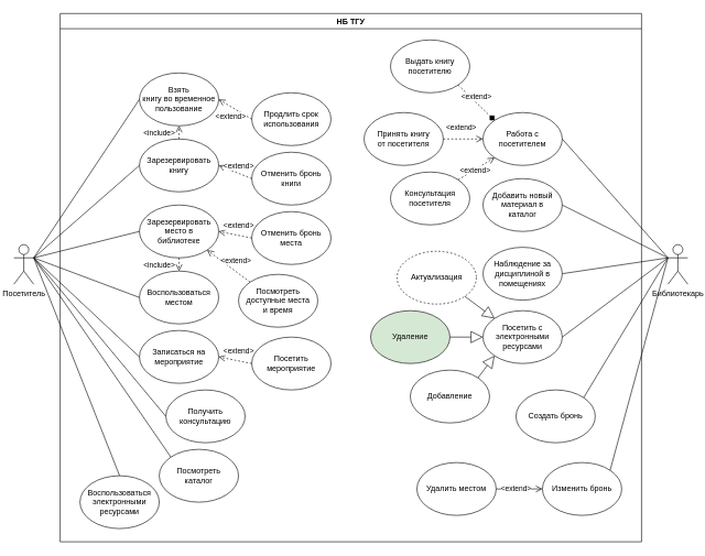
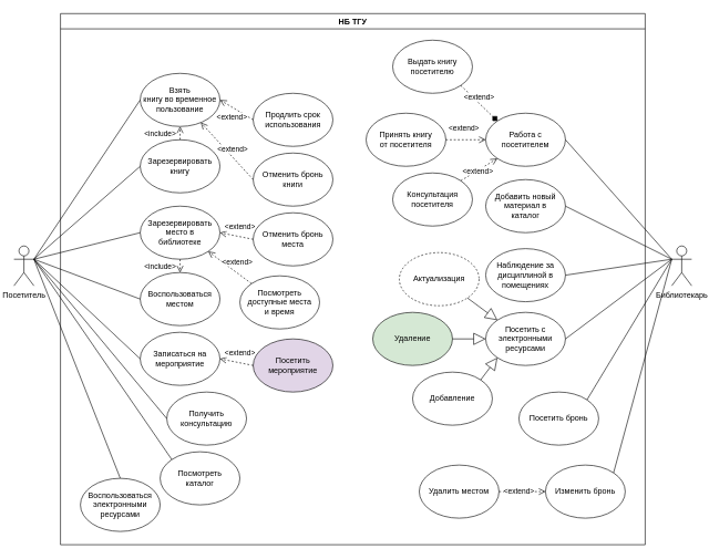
- <mxCell id="13" value="&amp;lt;extend&amp;gt;" style="html=1;verticalAlign=bottom;endArrow=open;dashed=1;endSize=8;curved=0;rounded=0;exitX=0;exitY=0.5;exitDx=0;exitDy=0;entryX=1;entryY=0.5;entryDx=0;entryDy=0;" parent="2" source="11" target="5" edge="1"><mxGeometry x="-0.172" y="-2" relative="1" as="geometry"><mxPoint x="270" y="360" as="sourcePoint" /><mxPoint x="232" y="358" as="targetPoint" /><mxPoint as="offset" /></mxGeometry></mxCell>
+ <mxCell id="13" value="&amp;lt;extend&amp;gt;" style="html=1;verticalAlign=bottom;endArrow=open;dashed=1;endSize=8;curved=0;rounded=0;exitX=0;exitY=0.5;exitDx=0;exitDy=0;" parent="2" source="11" target="3" edge="1"><mxGeometry x="-0.172" y="-2" relative="1" as="geometry"><mxPoint x="270" y="360" as="sourcePoint" /><mxPoint x="232" y="358" as="targetPoint" /><mxPoint as="offset" /></mxGeometry></mxCell>
- <mxCell id="22" value="Посетить&lt;div&gt;мероприятие&lt;/div&gt;" style="ellipse;whiteSpace=wrap;html=1;" parent="2" vertex="1"><mxGeometry x="290" y="490" width="120" height="80" as="geometry" /></mxCell>
+ <mxCell id="22" value="Посетить&lt;div&gt;мероприятие&lt;/div&gt;" style="ellipse;whiteSpace=wrap;html=1;fillColor=#e1d5e7;" parent="2" vertex="1"><mxGeometry x="290" y="490" width="120" height="80" as="geometry" /></mxCell>
- <mxCell id="36" value="Создать бронь" style="ellipse;whiteSpace=wrap;html=1;" parent="2" vertex="1"><mxGeometry x="690" y="570" width="120" height="80" as="geometry" /></mxCell>
+ <mxCell id="36" value="Посетить бронь" style="ellipse;whiteSpace=wrap;html=1;" parent="2" vertex="1"><mxGeometry x="690" y="570" width="120" height="80" as="geometry" /></mxCell>
- <mxCell id="39" value="&amp;lt;extend&amp;gt;" style="html=1;verticalAlign=bottom;endArrow=open;dashed=0;endSize=8;curved=0;rounded=0;entryX=0;entryY=0.5;entryDx=0;entryDy=0;exitX=1;exitY=0.5;exitDx=0;exitDy=0;" parent="2" source="38" target="37" edge="1"><mxGeometry x="-0.142" y="-8" relative="1" as="geometry"><mxPoint x="-30" y="820" as="sourcePoint" /><mxPoint x="-88" y="698" as="targetPoint" /><mxPoint as="offset" /></mxGeometry></mxCell>
+ <mxCell id="39" value="&amp;lt;extend&amp;gt;" style="html=1;verticalAlign=bottom;endArrow=open;dashed=1;endSize=8;curved=0;rounded=0;entryX=0;entryY=0.5;entryDx=0;entryDy=0;exitX=1;exitY=0.5;exitDx=0;exitDy=0;" parent="2" source="38" target="37" edge="1"><mxGeometry x="-0.142" y="-8" relative="1" as="geometry"><mxPoint x="-30" y="820" as="sourcePoint" /><mxPoint x="-88" y="698" as="targetPoint" /><mxPoint as="offset" /></mxGeometry></mxCell>
